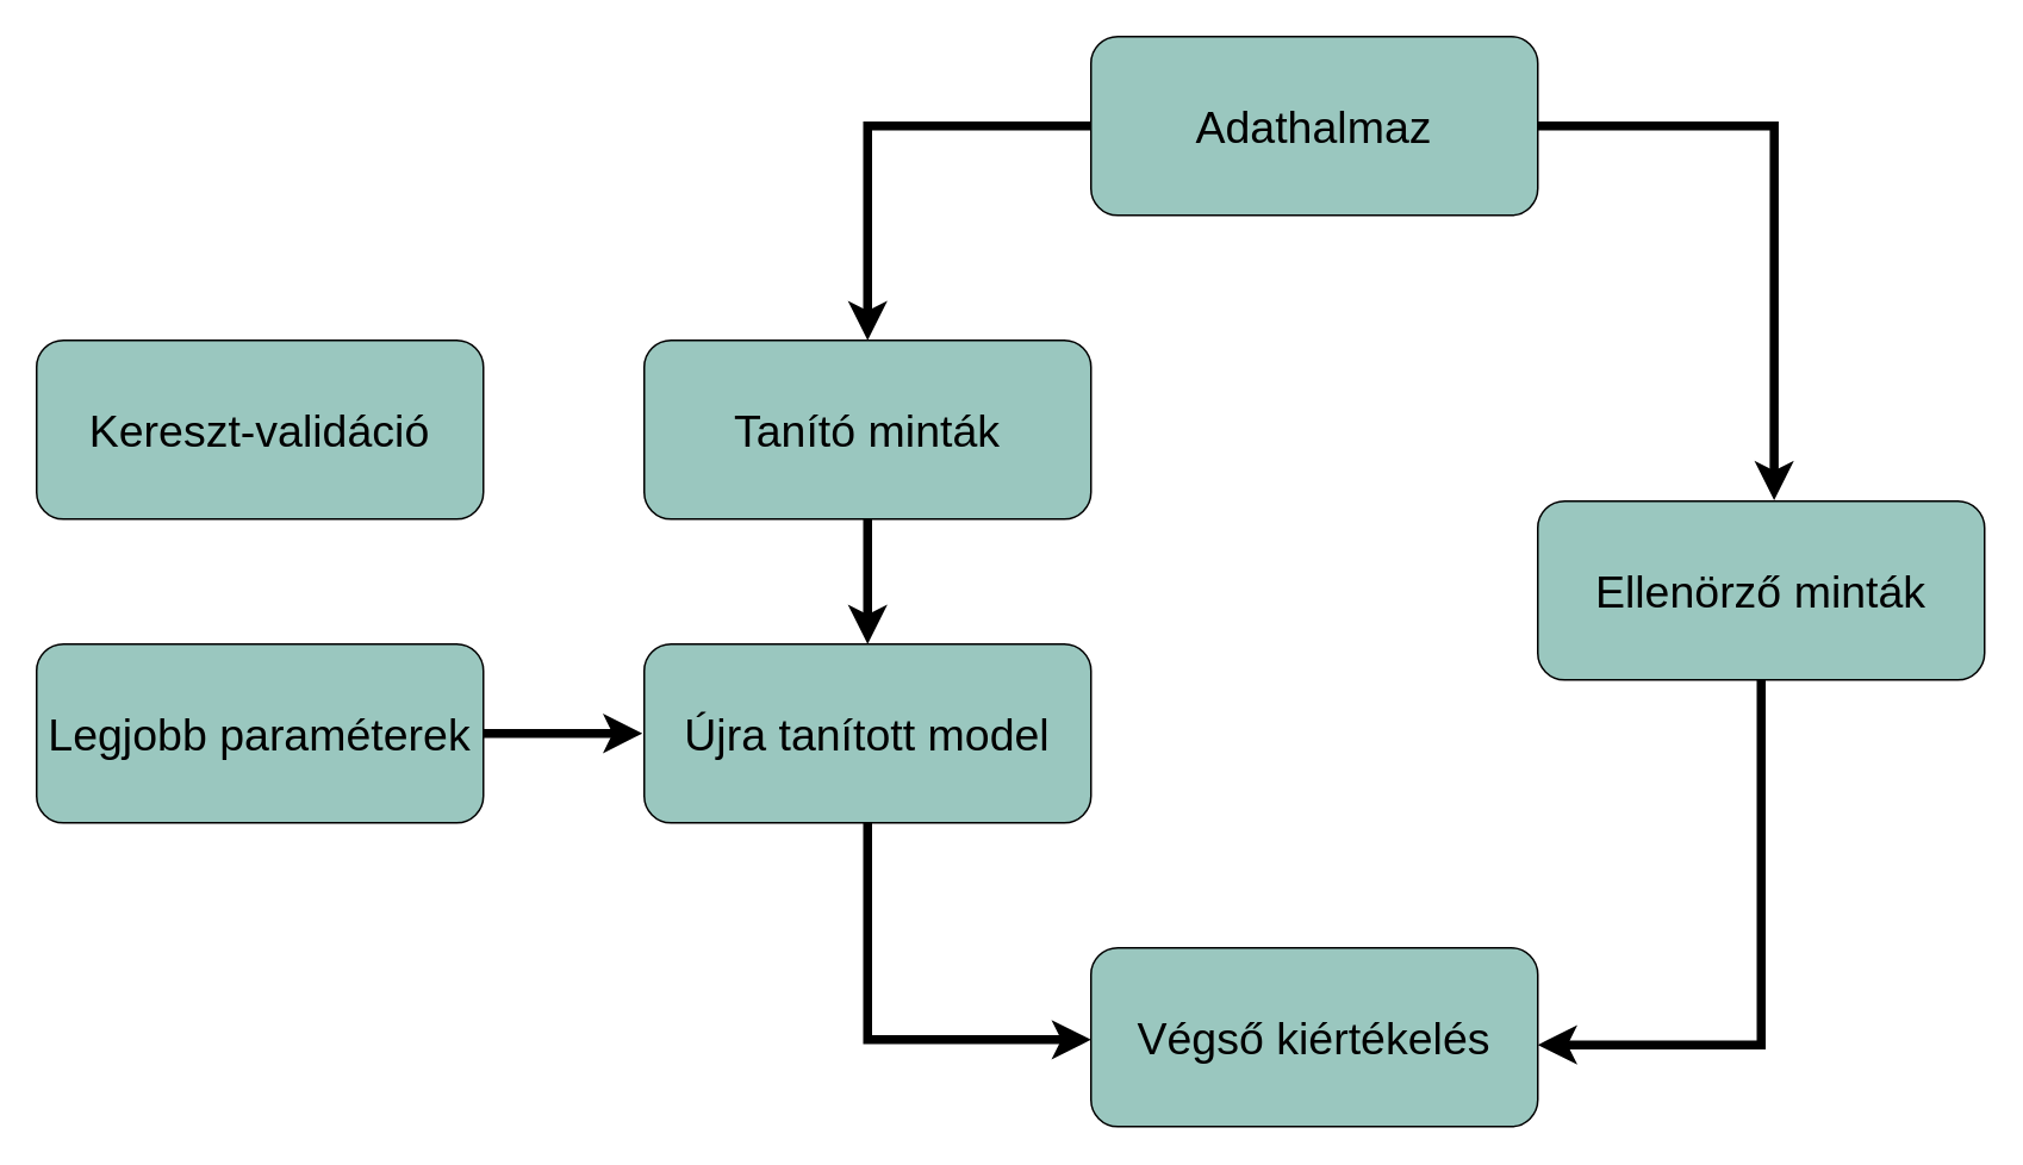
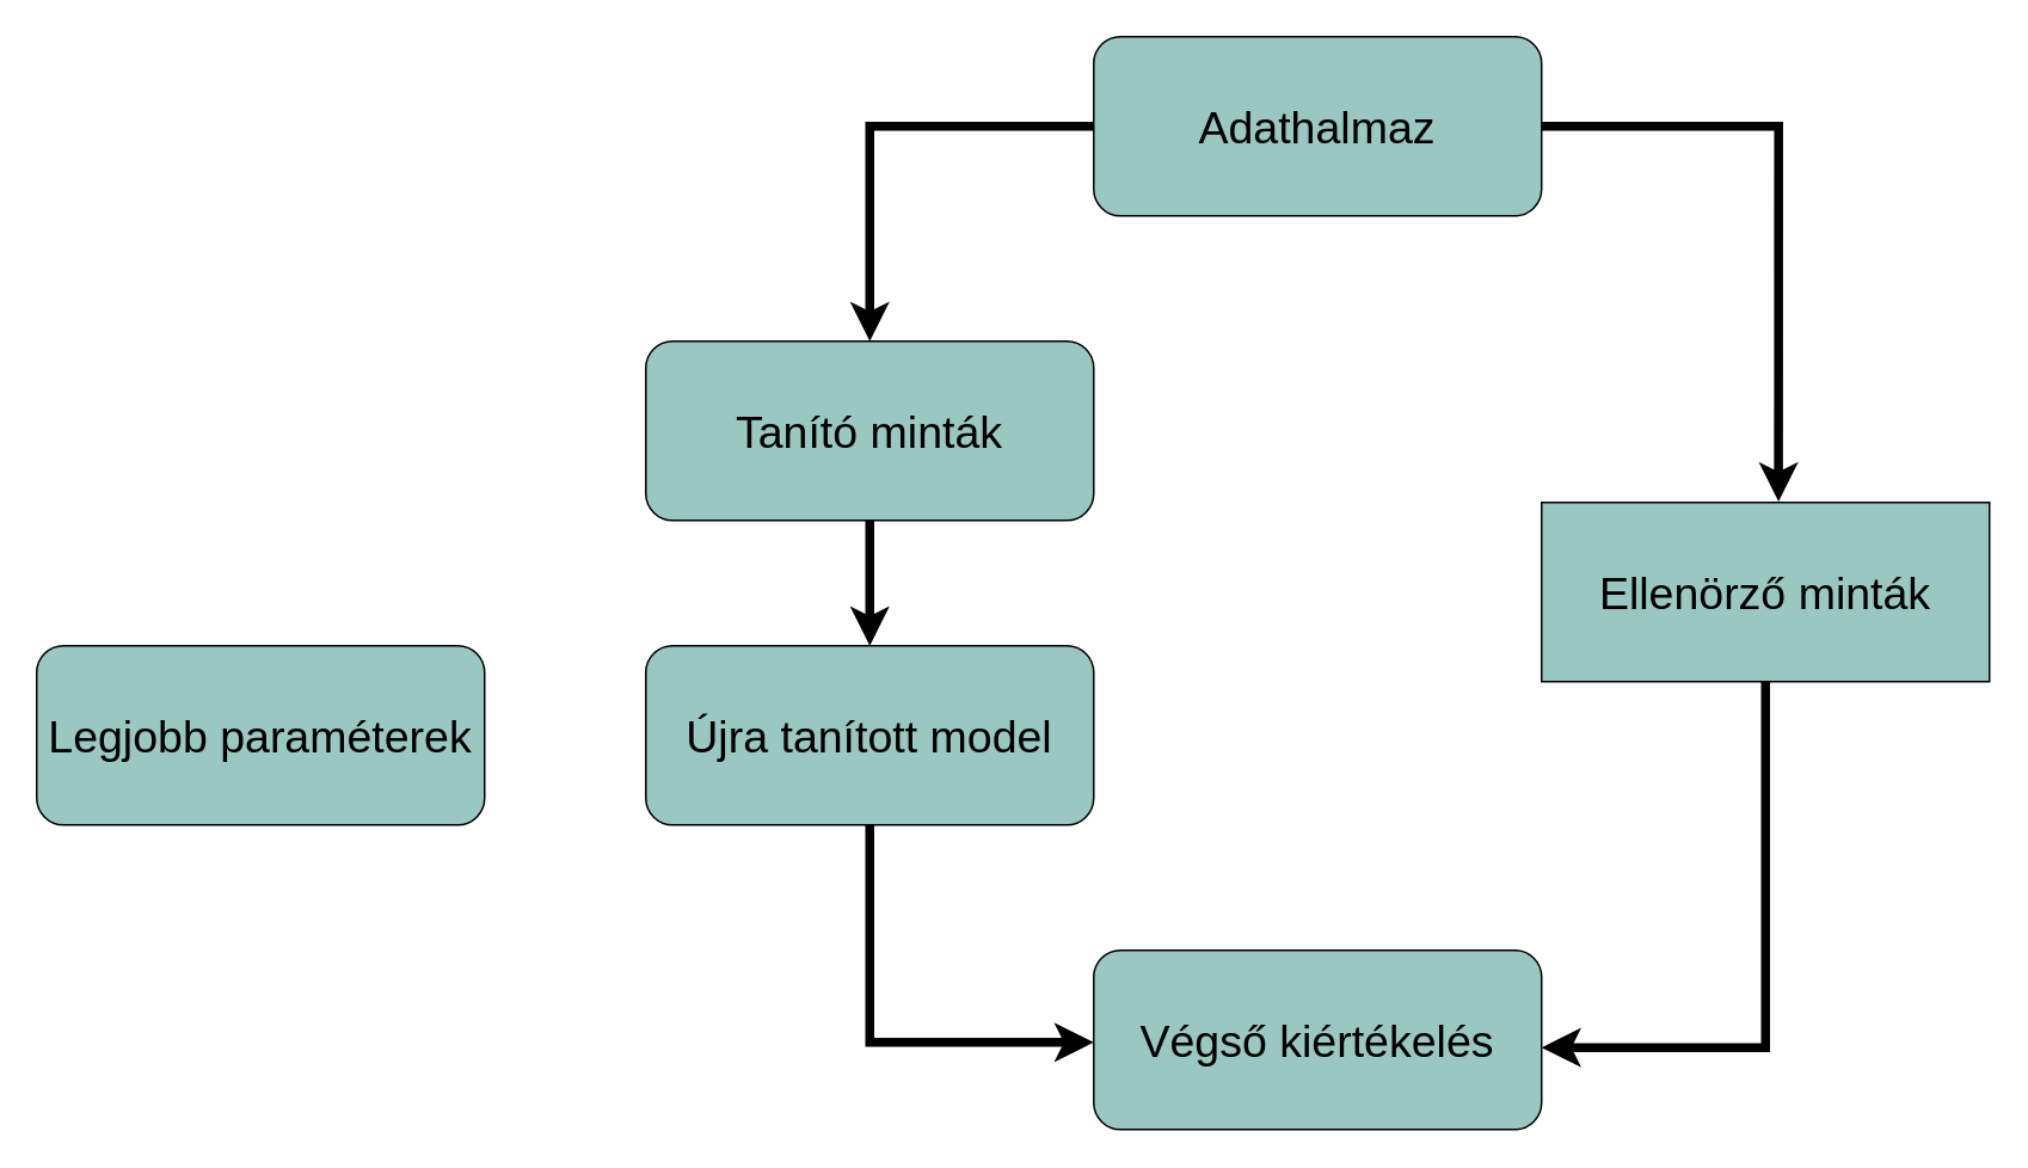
- <mxCell id="2" value="&lt;span style=&quot;font-size: 25px&quot;&gt;Kereszt-validáció&lt;/span&gt;" style="rounded=1;whiteSpace=wrap;html=1;fillColor=#9AC7BF;" parent="1" vertex="1"><mxGeometry x="20" y="190" width="250" height="100" as="geometry" /></mxCell>
- <mxCell id="14" value="&lt;span style=&quot;font-size: 25px&quot;&gt;Ellenörző minták&lt;/span&gt;" style="rounded=1;whiteSpace=wrap;html=1;fillColor=#9AC7BF;" parent="1" vertex="1"><mxGeometry x="860" y="280" width="250" height="100" as="geometry" /></mxCell>
+ <mxCell id="14" value="&lt;span style=&quot;font-size: 25px&quot;&gt;Ellenörző minták&lt;/span&gt;" style="whiteSpace=wrap;html=1;fillColor=#9AC7BF;rounded=0;" parent="1" vertex="1"><mxGeometry x="860" y="280" width="250" height="100" as="geometry" /></mxCell>
- <mxCell id="3" style="edgeStyle=orthogonalEdgeStyle;rounded=0;orthogonalLoop=1;jettySize=auto;html=1;entryX=-0.004;entryY=0.5;entryDx=0;entryDy=0;entryPerimeter=0;strokeWidth=5;" parent="1" source="4" target="6" edge="1"><mxGeometry relative="1" as="geometry" /></mxCell>
